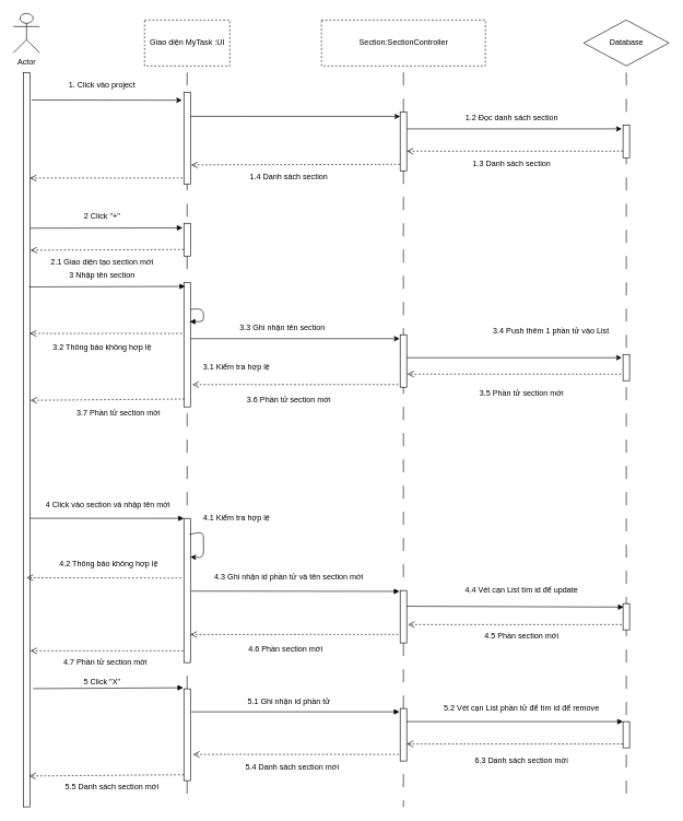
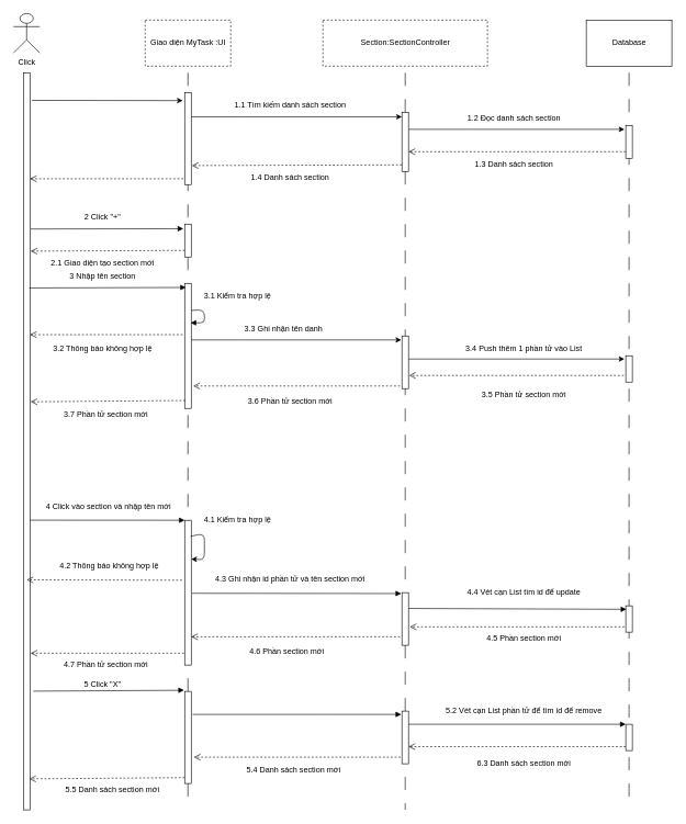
- <mxCell id="6" value="Database" style="rhombus;html=1;" parent="1" vertex="1"><mxGeometry x="890" y="30" width="130" height="70" as="geometry" /></mxCell>
+ <mxCell id="6" value="Database" style="html=1;" parent="1" vertex="1"><mxGeometry x="890" y="30" width="130" height="70" as="geometry" /></mxCell>
- <mxCell id="2" value="Actor" style="shape=umlActor;verticalLabelPosition=bottom;verticalAlign=top;html=1;outlineConnect=0;" parent="1" vertex="1"><mxGeometry x="20" y="20" width="40" height="60" as="geometry" /></mxCell>
+ <mxCell id="2" value="Click" style="shape=umlActor;verticalLabelPosition=bottom;verticalAlign=top;html=1;outlineConnect=0;" parent="1" vertex="1"><mxGeometry x="20" y="20" width="40" height="60" as="geometry" /></mxCell>
- <mxCell id="11" value="1. Click vào project" style="text;html=1;align=center;verticalAlign=middle;resizable=0;points=[];autosize=1;" parent="1" vertex="1"><mxGeometry x="95" y="120" width="120" height="20" as="geometry" /></mxCell>
+ <mxCell id="14" value="1.1 Tìm kiếm danh sách section" style="text;html=1;align=center;verticalAlign=middle;resizable=0;points=[];autosize=1;" parent="1" vertex="1"><mxGeometry x="345" y="150" width="190" height="20" as="geometry" /></mxCell>
- <mxCell id="40" value="3.3 Ghi nhận tên section" style="text;html=1;align=center;verticalAlign=middle;resizable=0;points=[];autosize=1;" parent="1" vertex="1"><mxGeometry x="355" y="490" width="150" height="20" as="geometry" /></mxCell>
+ <mxCell id="40" value="3.3 Ghi nhận tên danh" style="text;html=1;align=center;verticalAlign=middle;resizable=0;points=[];autosize=1;" parent="1" vertex="1"><mxGeometry x="355" y="490" width="150" height="20" as="geometry" /></mxCell>
- <mxCell id="42" value="3.4 Push thêm 1 phần tử vào List" style="text;html=1;align=center;verticalAlign=middle;resizable=0;points=[];autosize=1;" parent="1" vertex="1"><mxGeometry x="745" y="495" width="190" height="20" as="geometry" /></mxCell>
+ <mxCell id="42" value="3.4 Push thêm 1 phần tử vào List" style="text;html=1;align=center;verticalAlign=middle;resizable=0;points=[];autosize=1;" parent="1" vertex="1"><mxGeometry x="700" y="520" width="190" height="20" as="geometry" /></mxCell>
- <mxCell id="36" value="3.1 Kiểm tra hợp lệ" style="text;html=1;align=center;verticalAlign=middle;resizable=0;points=[];autosize=1;" parent="1" vertex="1"><mxGeometry x="300" y="550" width="120" height="20" as="geometry" /></mxCell>
+ <mxCell id="36" value="3.1 Kiểm tra hợp lệ" style="text;html=1;align=center;verticalAlign=middle;resizable=0;points=[];autosize=1;" parent="1" vertex="1"><mxGeometry x="300" y="440" width="120" height="20" as="geometry" /></mxCell>
- <mxCell id="66" value="3.7 Phần tử section mới" style="text;html=1;align=center;verticalAlign=middle;resizable=0;points=[];autosize=1;" parent="1" vertex="1"><mxGeometry x="110" y="620" width="140" height="20" as="geometry" /></mxCell>
+ <mxCell id="66" value="3.7 Phần tử section mới" style="text;html=1;align=center;verticalAlign=middle;resizable=0;points=[];autosize=1;" parent="1" vertex="1"><mxGeometry x="90" y="620" width="140" height="20" as="geometry" /></mxCell>
- <mxCell id="72" value="5.1 Ghi nhận id phần tử" style="text;html=1;align=center;verticalAlign=middle;resizable=0;points=[];autosize=1;" parent="1" vertex="1"><mxGeometry x="370" y="1060" width="140" height="20" as="geometry" /></mxCell>
